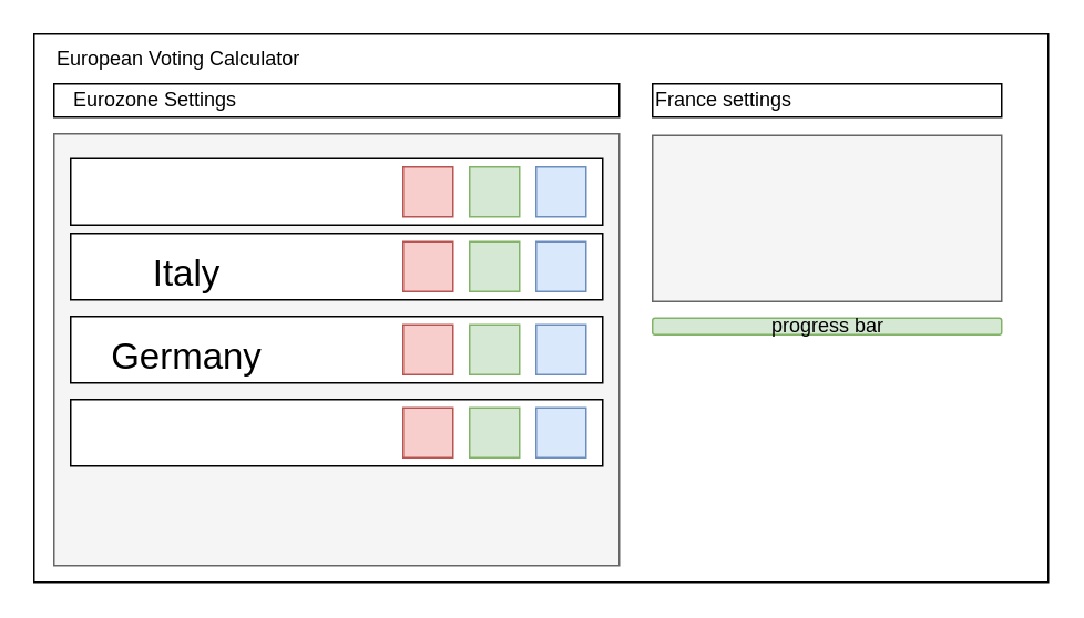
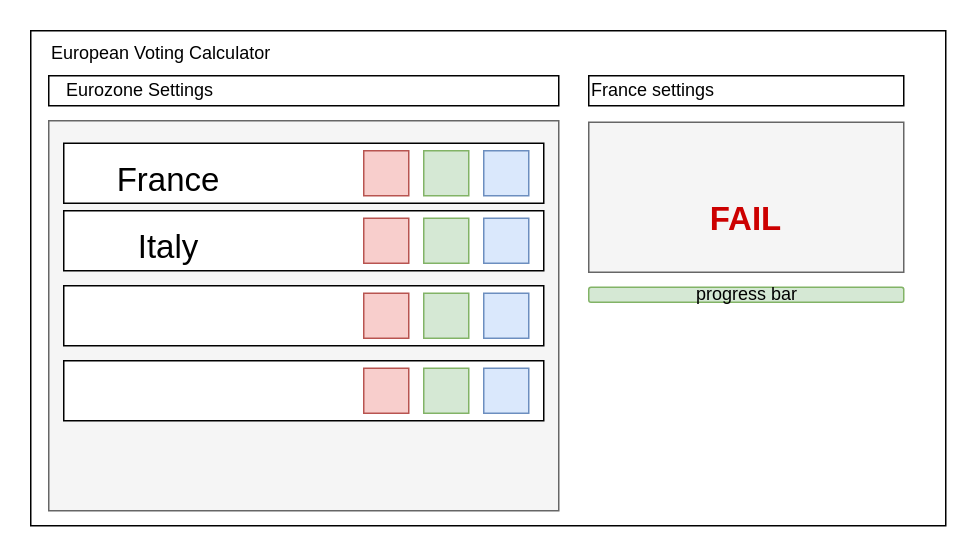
+ <mxCell id="12" value="France" style="text;html=1;strokeColor=none;fillColor=none;align=center;verticalAlign=middle;whiteSpace=wrap;rounded=0;fontSize=22;" vertex="1" parent="1"><mxGeometry x="62" y="105" width="100" height="30" as="geometry" /></mxCell>
+ <mxCell id="9" value="&lt;font color=&quot;#CC0000&quot;&gt;FAIL&lt;/font&gt;" style="text;html=1;strokeColor=none;fillColor=none;align=center;verticalAlign=middle;whiteSpace=wrap;rounded=0;horizontal=1;fontSize=22;fontStyle=1" vertex="1" parent="1"><mxGeometry x="392" y="131" width="210" height="30" as="geometry" /></mxCell>
- <mxCell id="22" value="Germany" style="text;html=1;strokeColor=none;fillColor=none;align=center;verticalAlign=middle;whiteSpace=wrap;rounded=0;fontSize=22;" vertex="1" parent="1"><mxGeometry x="62" y="200" width="100" height="30" as="geometry" /></mxCell>
